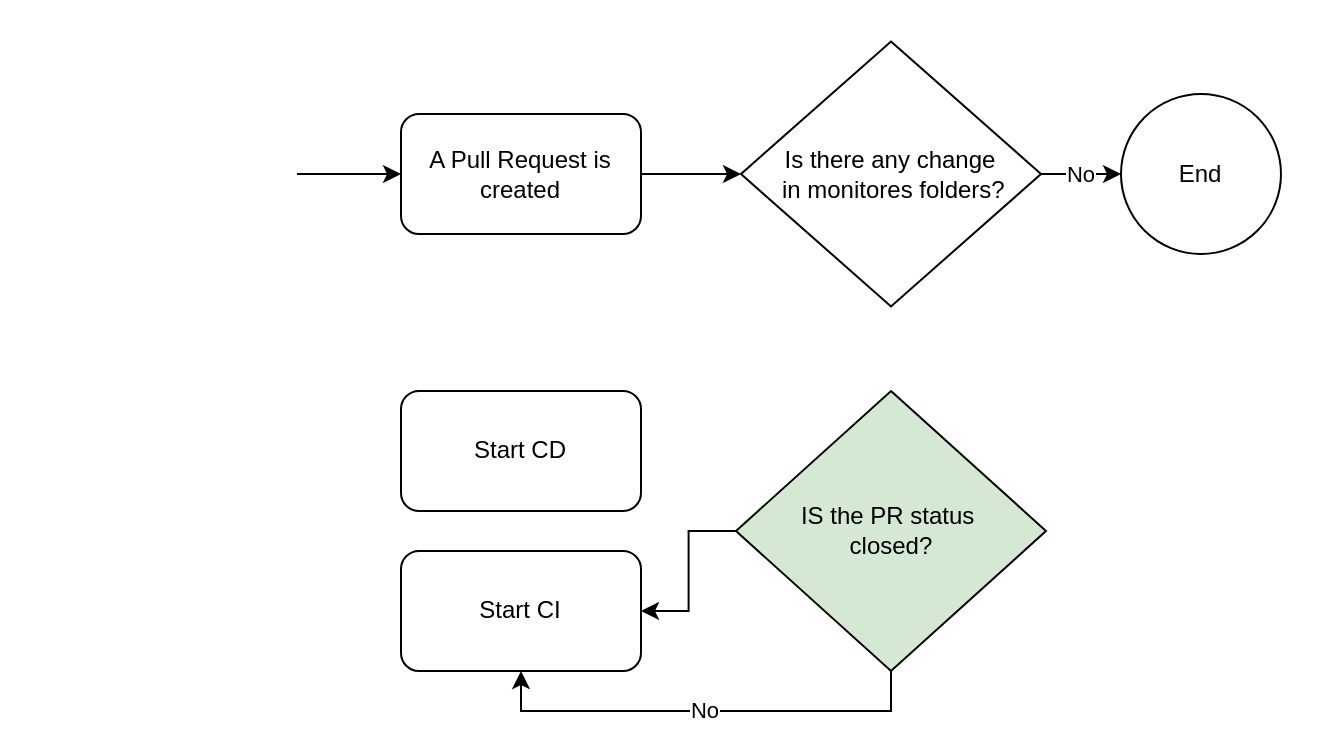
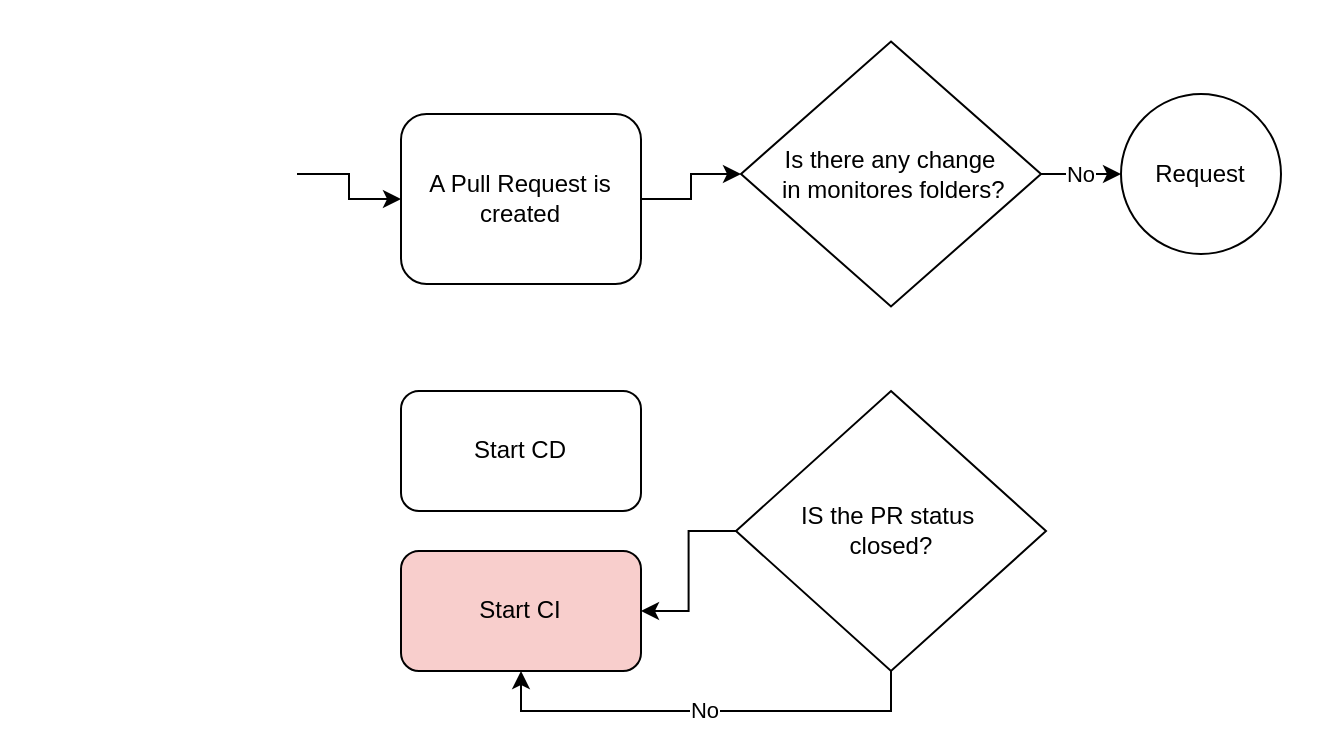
- <mxCell id="5" value="A Pull Request is created" style="rounded=1;whiteSpace=wrap;html=1;" vertex="1" parent="1"><mxGeometry x="200" y="56.5" width="120" height="60" as="geometry" /></mxCell>
+ <mxCell id="5" value="A Pull Request is created" style="rounded=1;whiteSpace=wrap;html=1;" vertex="1" parent="1"><mxGeometry x="200" y="56.5" width="120" height="85" as="geometry" /></mxCell>
- <mxCell id="11" value="End" style="ellipse;whiteSpace=wrap;html=1;aspect=fixed;" vertex="1" parent="1"><mxGeometry x="560" y="46.5" width="80" height="80" as="geometry" /></mxCell>
+ <mxCell id="11" value="Request" style="ellipse;whiteSpace=wrap;html=1;aspect=fixed;" vertex="1" parent="1"><mxGeometry x="560" y="46.5" width="80" height="80" as="geometry" /></mxCell>
- <mxCell id="10" value="IS the PR status&amp;nbsp;&lt;div&gt;closed?&lt;/div&gt;" style="rhombus;whiteSpace=wrap;html=1;fillColor=#d5e8d4;" vertex="1" parent="1"><mxGeometry x="367.5" y="195" width="155" height="140" as="geometry" /></mxCell>
+ <mxCell id="10" value="IS the PR status&amp;nbsp;&lt;div&gt;closed?&lt;/div&gt;" style="rhombus;whiteSpace=wrap;html=1;" vertex="1" parent="1"><mxGeometry x="367.5" y="195" width="155" height="140" as="geometry" /></mxCell>
- <mxCell id="12" value="Start CI" style="rounded=1;whiteSpace=wrap;html=1;" vertex="1" parent="1"><mxGeometry x="200" y="275" width="120" height="60" as="geometry" /></mxCell>
+ <mxCell id="12" value="Start CI" style="rounded=1;whiteSpace=wrap;html=1;fillColor=#f8cecc;" vertex="1" parent="1"><mxGeometry x="200" y="275" width="120" height="60" as="geometry" /></mxCell>
